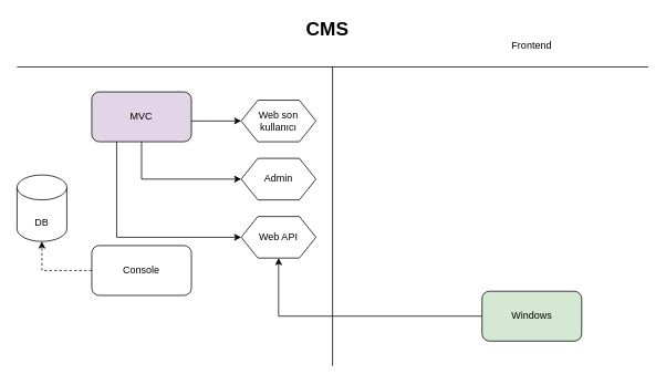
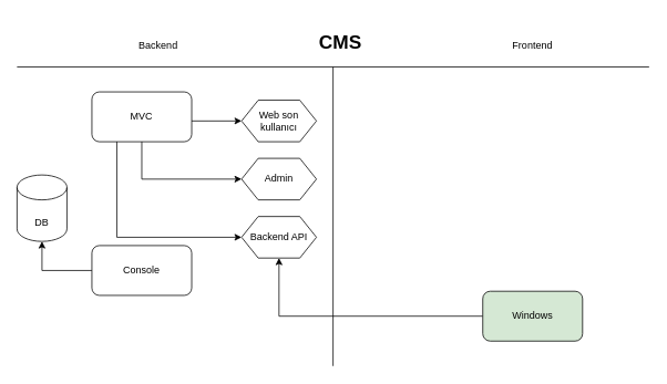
- <mxCell id="2" value="&lt;b&gt;&lt;font style=&quot;font-size: 23px;&quot;&gt;CMS&lt;/font&gt;&lt;/b&gt;" style="text;html=1;strokeColor=none;fillColor=none;align=center;verticalAlign=middle;whiteSpace=wrap;rounded=0;" vertex="1" parent="1"><mxGeometry x="364" y="20" width="60" height="30" as="geometry" /></mxCell>
+ <mxCell id="2" value="&lt;b&gt;&lt;font style=&quot;font-size: 23px;&quot;&gt;CMS&lt;/font&gt;&lt;/b&gt;" style="text;html=1;strokeColor=none;fillColor=none;align=center;verticalAlign=middle;whiteSpace=wrap;rounded=0;" vertex="1" parent="1"><mxGeometry x="379" y="35" width="60" height="30" as="geometry" /></mxCell>
+ <mxCell id="10" value="Backend" style="text;html=1;strokeColor=none;fillColor=none;align=center;verticalAlign=middle;whiteSpace=wrap;rounded=0;fontSize=12;" vertex="1" parent="1"><mxGeometry x="160" y="40" width="60" height="30" as="geometry" /></mxCell>
- <mxCell id="8" value="MVC" style="rounded=1;whiteSpace=wrap;html=1;fontSize=12;fillColor=#e1d5e7;" vertex="1" parent="1"><mxGeometry x="110" y="110" width="120" height="60" as="geometry" /></mxCell>
+ <mxCell id="8" value="MVC" style="rounded=1;whiteSpace=wrap;html=1;fontSize=12;" vertex="1" parent="1"><mxGeometry x="110" y="110" width="120" height="60" as="geometry" /></mxCell>
- <mxCell id="18" value="Web API" style="shape=hexagon;perimeter=hexagonPerimeter2;whiteSpace=wrap;html=1;fixedSize=1;fontSize=12;" vertex="1" parent="1"><mxGeometry x="290" y="260" width="90" height="50" as="geometry" /></mxCell>
+ <mxCell id="18" value="Backend API" style="shape=hexagon;perimeter=hexagonPerimeter2;whiteSpace=wrap;html=1;fixedSize=1;fontSize=12;" vertex="1" parent="1"><mxGeometry x="290" y="260" width="90" height="50" as="geometry" /></mxCell>
- <mxCell id="16" style="edgeStyle=orthogonalEdgeStyle;rounded=0;orthogonalLoop=1;jettySize=auto;html=1;entryX=0.5;entryY=1;entryDx=0;entryDy=0;entryPerimeter=0;fontSize=12;dashed=1;" edge="1" parent="1" source="17" target="4"><mxGeometry relative="1" as="geometry" /></mxCell>
+ <mxCell id="16" style="edgeStyle=orthogonalEdgeStyle;rounded=0;orthogonalLoop=1;jettySize=auto;html=1;entryX=0.5;entryY=1;entryDx=0;entryDy=0;entryPerimeter=0;fontSize=12;" edge="1" parent="1" source="17" target="4"><mxGeometry relative="1" as="geometry" /></mxCell>
